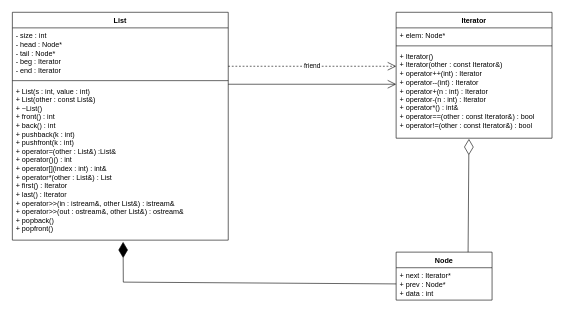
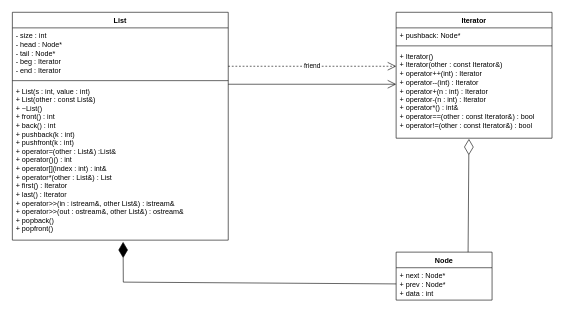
- <mxCell id="7" value="+ elem: Node*" style="text;strokeColor=none;fillColor=none;align=left;verticalAlign=top;spacingLeft=4;spacingRight=4;overflow=hidden;rotatable=0;points=[[0,0.5],[1,0.5]];portConstraint=eastwest;whiteSpace=wrap;html=1;" vertex="1" parent="6"><mxGeometry y="26" width="260" height="26" as="geometry" /></mxCell>
+ <mxCell id="7" value="+ pushback: Node*" style="text;strokeColor=none;fillColor=none;align=left;verticalAlign=top;spacingLeft=4;spacingRight=4;overflow=hidden;rotatable=0;points=[[0,0.5],[1,0.5]];portConstraint=eastwest;whiteSpace=wrap;html=1;" vertex="1" parent="6"><mxGeometry y="26" width="260" height="26" as="geometry" /></mxCell>
- <mxCell id="11" value="+ next : Iterator*&lt;div&gt;+ prev : Node*&lt;/div&gt;&lt;div&gt;+ data : int&lt;/div&gt;" style="text;strokeColor=none;fillColor=none;align=left;verticalAlign=top;spacingLeft=4;spacingRight=4;overflow=hidden;rotatable=0;points=[[0,0.5],[1,0.5]];portConstraint=eastwest;whiteSpace=wrap;html=1;" vertex="1" parent="10"><mxGeometry y="26" width="160" height="54" as="geometry" /></mxCell>
+ <mxCell id="11" value="+ next : Node*&lt;div&gt;+ prev : Node*&lt;/div&gt;&lt;div&gt;+ data : int&lt;/div&gt;" style="text;strokeColor=none;fillColor=none;align=left;verticalAlign=top;spacingLeft=4;spacingRight=4;overflow=hidden;rotatable=0;points=[[0,0.5],[1,0.5]];portConstraint=eastwest;whiteSpace=wrap;html=1;" vertex="1" parent="10"><mxGeometry y="26" width="160" height="54" as="geometry" /></mxCell>
